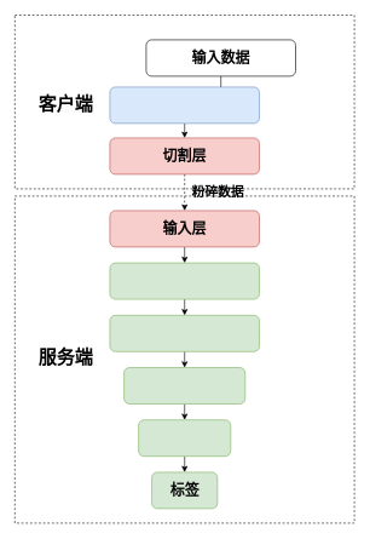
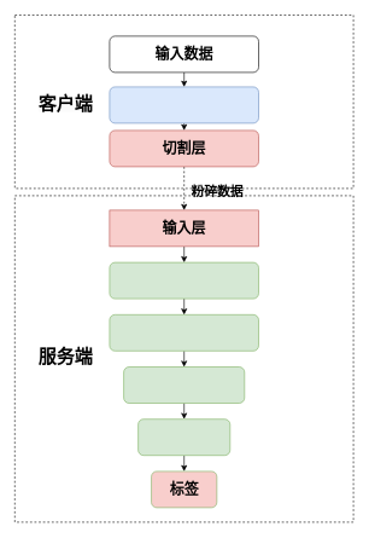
- <mxCell id="5" value="&lt;font style=&quot;font-size: 20px;&quot;&gt;&lt;b&gt;输入数据&lt;/b&gt;&lt;/font&gt;" style="rounded=1;whiteSpace=wrap;html=1;" parent="1" vertex="1"><mxGeometry x="201" y="54" width="206" height="50" as="geometry" /></mxCell>
+ <mxCell id="5" value="&lt;font style=&quot;font-size: 20px;&quot;&gt;&lt;b&gt;输入数据&lt;/b&gt;&lt;/font&gt;" style="rounded=1;whiteSpace=wrap;html=1;" parent="1" vertex="1"><mxGeometry x="151" y="49" width="206" height="50" as="geometry" /></mxCell>
- <mxCell id="9" value="&lt;span style=&quot;font-size: 20px;&quot;&gt;&lt;b&gt;切割层&lt;/b&gt;&lt;/span&gt;" style="rounded=1;whiteSpace=wrap;html=1;fillColor=#f8cecc;strokeColor=#b85450;" parent="1" vertex="1"><mxGeometry x="151" y="189" width="206" height="50" as="geometry" /></mxCell>
+ <mxCell id="9" value="&lt;span style=&quot;font-size: 20px;&quot;&gt;&lt;b&gt;切割层&lt;/b&gt;&lt;/span&gt;" style="rounded=1;whiteSpace=wrap;html=1;fillColor=#f8cecc;strokeColor=#b85450;" parent="1" vertex="1"><mxGeometry x="151" y="179" width="206" height="50" as="geometry" /></mxCell>
- <mxCell id="11" value="&lt;b style=&quot;font-size: 20px;&quot;&gt;输入层&lt;/b&gt;" style="rounded=1;whiteSpace=wrap;html=1;fillColor=#f8cecc;strokeColor=#b85450;" parent="1" vertex="1"><mxGeometry x="151" y="289" width="206" height="50" as="geometry" /></mxCell>
+ <mxCell id="11" value="&lt;b style=&quot;font-size: 20px;&quot;&gt;输入层&lt;/b&gt;" style="whiteSpace=wrap;html=1;fillColor=#f8cecc;strokeColor=#b85450;rounded=0;" parent="1" vertex="1"><mxGeometry x="151" y="289" width="206" height="50" as="geometry" /></mxCell>
- <mxCell id="20" value="&lt;font style=&quot;font-size: 20px;&quot;&gt;&lt;b&gt;标签&lt;/b&gt;&lt;/font&gt;" style="rounded=1;whiteSpace=wrap;html=1;fillColor=#d5e8d4;strokeColor=#82b366;" parent="1" vertex="1"><mxGeometry x="208.75" y="649" width="90.5" height="50" as="geometry" /></mxCell>
+ <mxCell id="20" value="&lt;font style=&quot;font-size: 20px;&quot;&gt;&lt;b&gt;标签&lt;/b&gt;&lt;/font&gt;" style="rounded=1;whiteSpace=wrap;html=1;fillColor=#f8cecc;strokeColor=#82b366;" parent="1" vertex="1"><mxGeometry x="208.75" y="649" width="90.5" height="50" as="geometry" /></mxCell>
